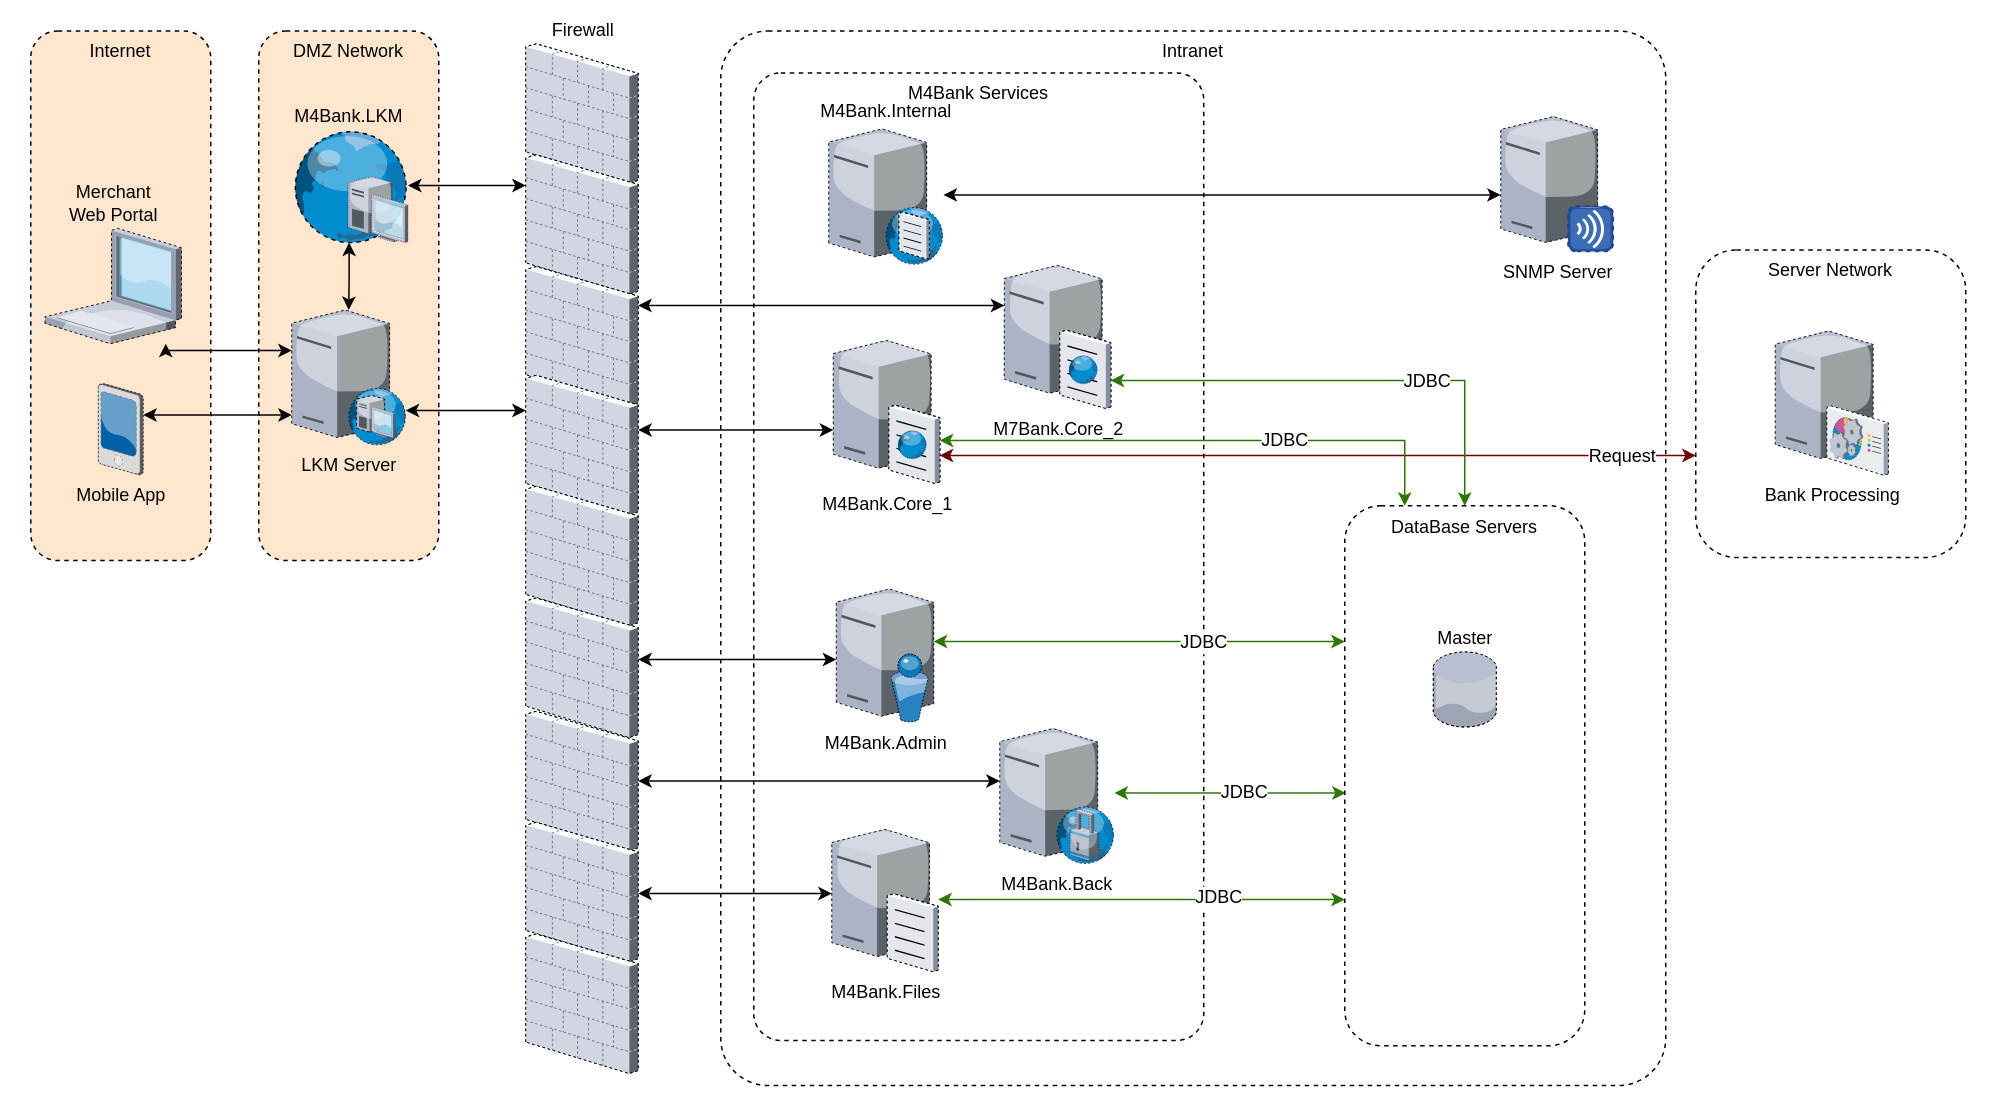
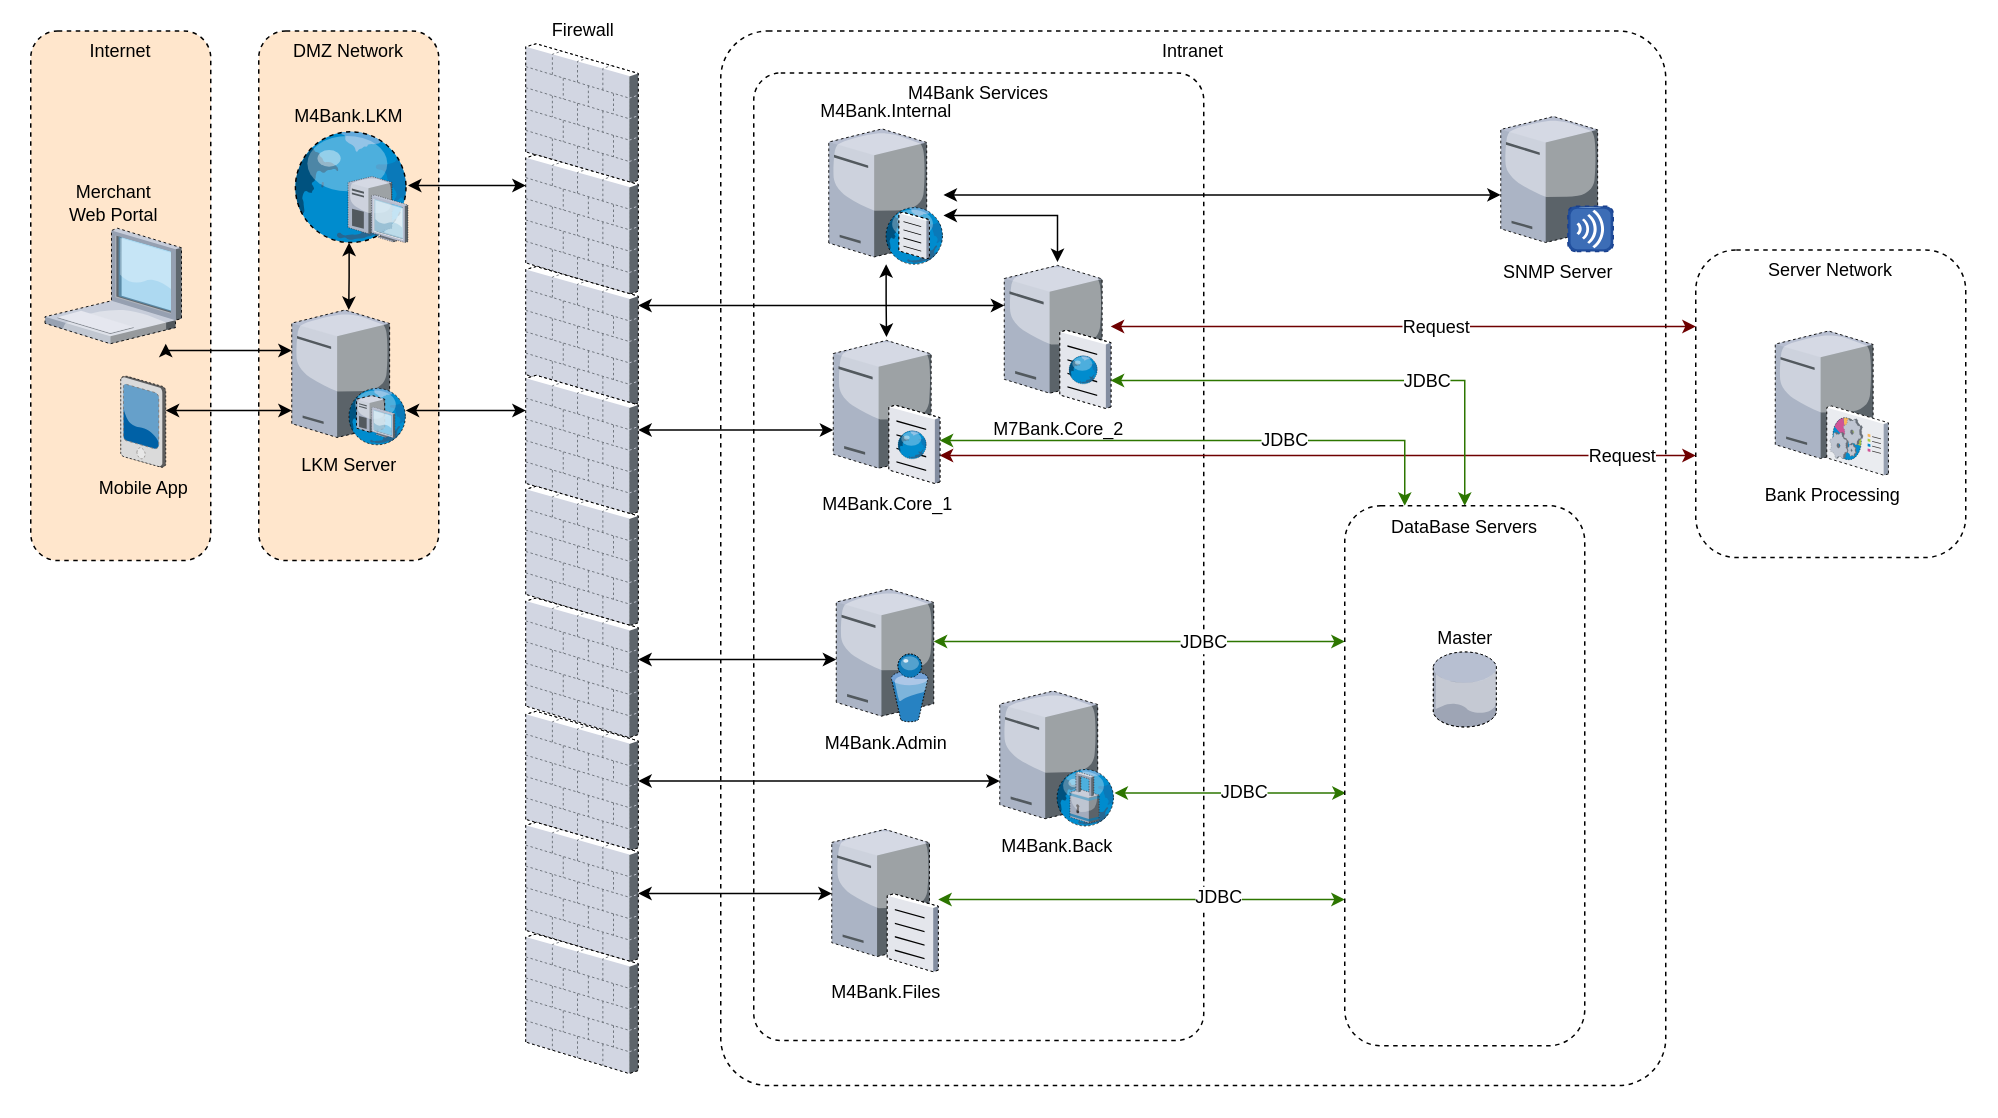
+ <mxCell id="17" value="" style="edgeStyle=elbowEdgeStyle;rounded=0;orthogonalLoop=1;jettySize=auto;elbow=vertical;html=1;startArrow=classic;startFill=1;" edge="1" parent="1" source="18" target="9"><mxGeometry relative="1" as="geometry"><Array as="points"><mxPoint x="662" y="143" /><mxPoint x="702" y="129" /><mxPoint x="702" y="143" /><mxPoint x="672" y="129" /><mxPoint x="632" y="203" /><mxPoint x="649" y="193" /></Array></mxGeometry></mxCell>
+ <mxCell id="8" value="" style="edgeStyle=elbowEdgeStyle;rounded=0;orthogonalLoop=1;jettySize=auto;elbow=vertical;html=1;startArrow=classic;startFill=1;" edge="1" parent="1" source="9" target="14"><mxGeometry relative="1" as="geometry" /></mxCell>
+ <mxCell id="15" value="" style="edgeStyle=elbowEdgeStyle;rounded=0;orthogonalLoop=1;jettySize=auto;elbow=vertical;html=1;startArrow=classic;startFill=1;entryX=0;entryY=0.25;entryDx=0;entryDy=0;fillColor=#a20025;strokeColor=#6F0000;" edge="1" parent="1" source="18" target="4"><mxGeometry relative="1" as="geometry"><mxPoint x="1130" y="243" as="targetPoint" /><Array as="points"><mxPoint x="1040" y="217" /><mxPoint x="1050" y="203" /><mxPoint x="1050" y="233" /><mxPoint x="680" y="243" /></Array></mxGeometry></mxCell>
+ <mxCell id="16" value="Request" style="text;html=1;resizable=0;points=[];align=center;verticalAlign=middle;labelBackgroundColor=#ffffff;" vertex="1" connectable="0" parent="15"><mxGeometry x="0.101" y="-3" relative="1" as="geometry"><mxPoint x="1" y="-3" as="offset" /></mxGeometry></mxCell>
- <mxCell id="55" value="Mobile App" style="verticalLabelPosition=bottom;aspect=fixed;html=1;verticalAlign=top;strokeColor=none;align=center;outlineConnect=0;shape=mxgraph.citrix.pda;rounded=1;dashed=1;" vertex="1" parent="1"><mxGeometry x="65" y="255" width="30" height="61" as="geometry" /></mxCell>
+ <mxCell id="55" value="Mobile App" style="verticalLabelPosition=bottom;aspect=fixed;html=1;verticalAlign=top;strokeColor=none;align=center;outlineConnect=0;shape=mxgraph.citrix.pda;rounded=1;dashed=1;" vertex="1" parent="1"><mxGeometry x="80" y="250" width="30" height="61" as="geometry" /></mxCell>
- <mxCell id="24" value="M4Bank.Back" style="verticalLabelPosition=bottom;aspect=fixed;html=1;verticalAlign=top;strokeColor=none;align=center;outlineConnect=0;shape=mxgraph.citrix.proxy_server;rounded=1;dashed=1;" vertex="1" parent="1"><mxGeometry x="666" y="485" width="76.5" height="90" as="geometry" /></mxCell>
+ <mxCell id="24" value="M4Bank.Back" style="verticalLabelPosition=bottom;aspect=fixed;html=1;verticalAlign=top;strokeColor=none;align=center;outlineConnect=0;shape=mxgraph.citrix.proxy_server;rounded=1;dashed=1;" vertex="1" parent="1"><mxGeometry x="666" y="460" width="76.5" height="90" as="geometry" /></mxCell>
